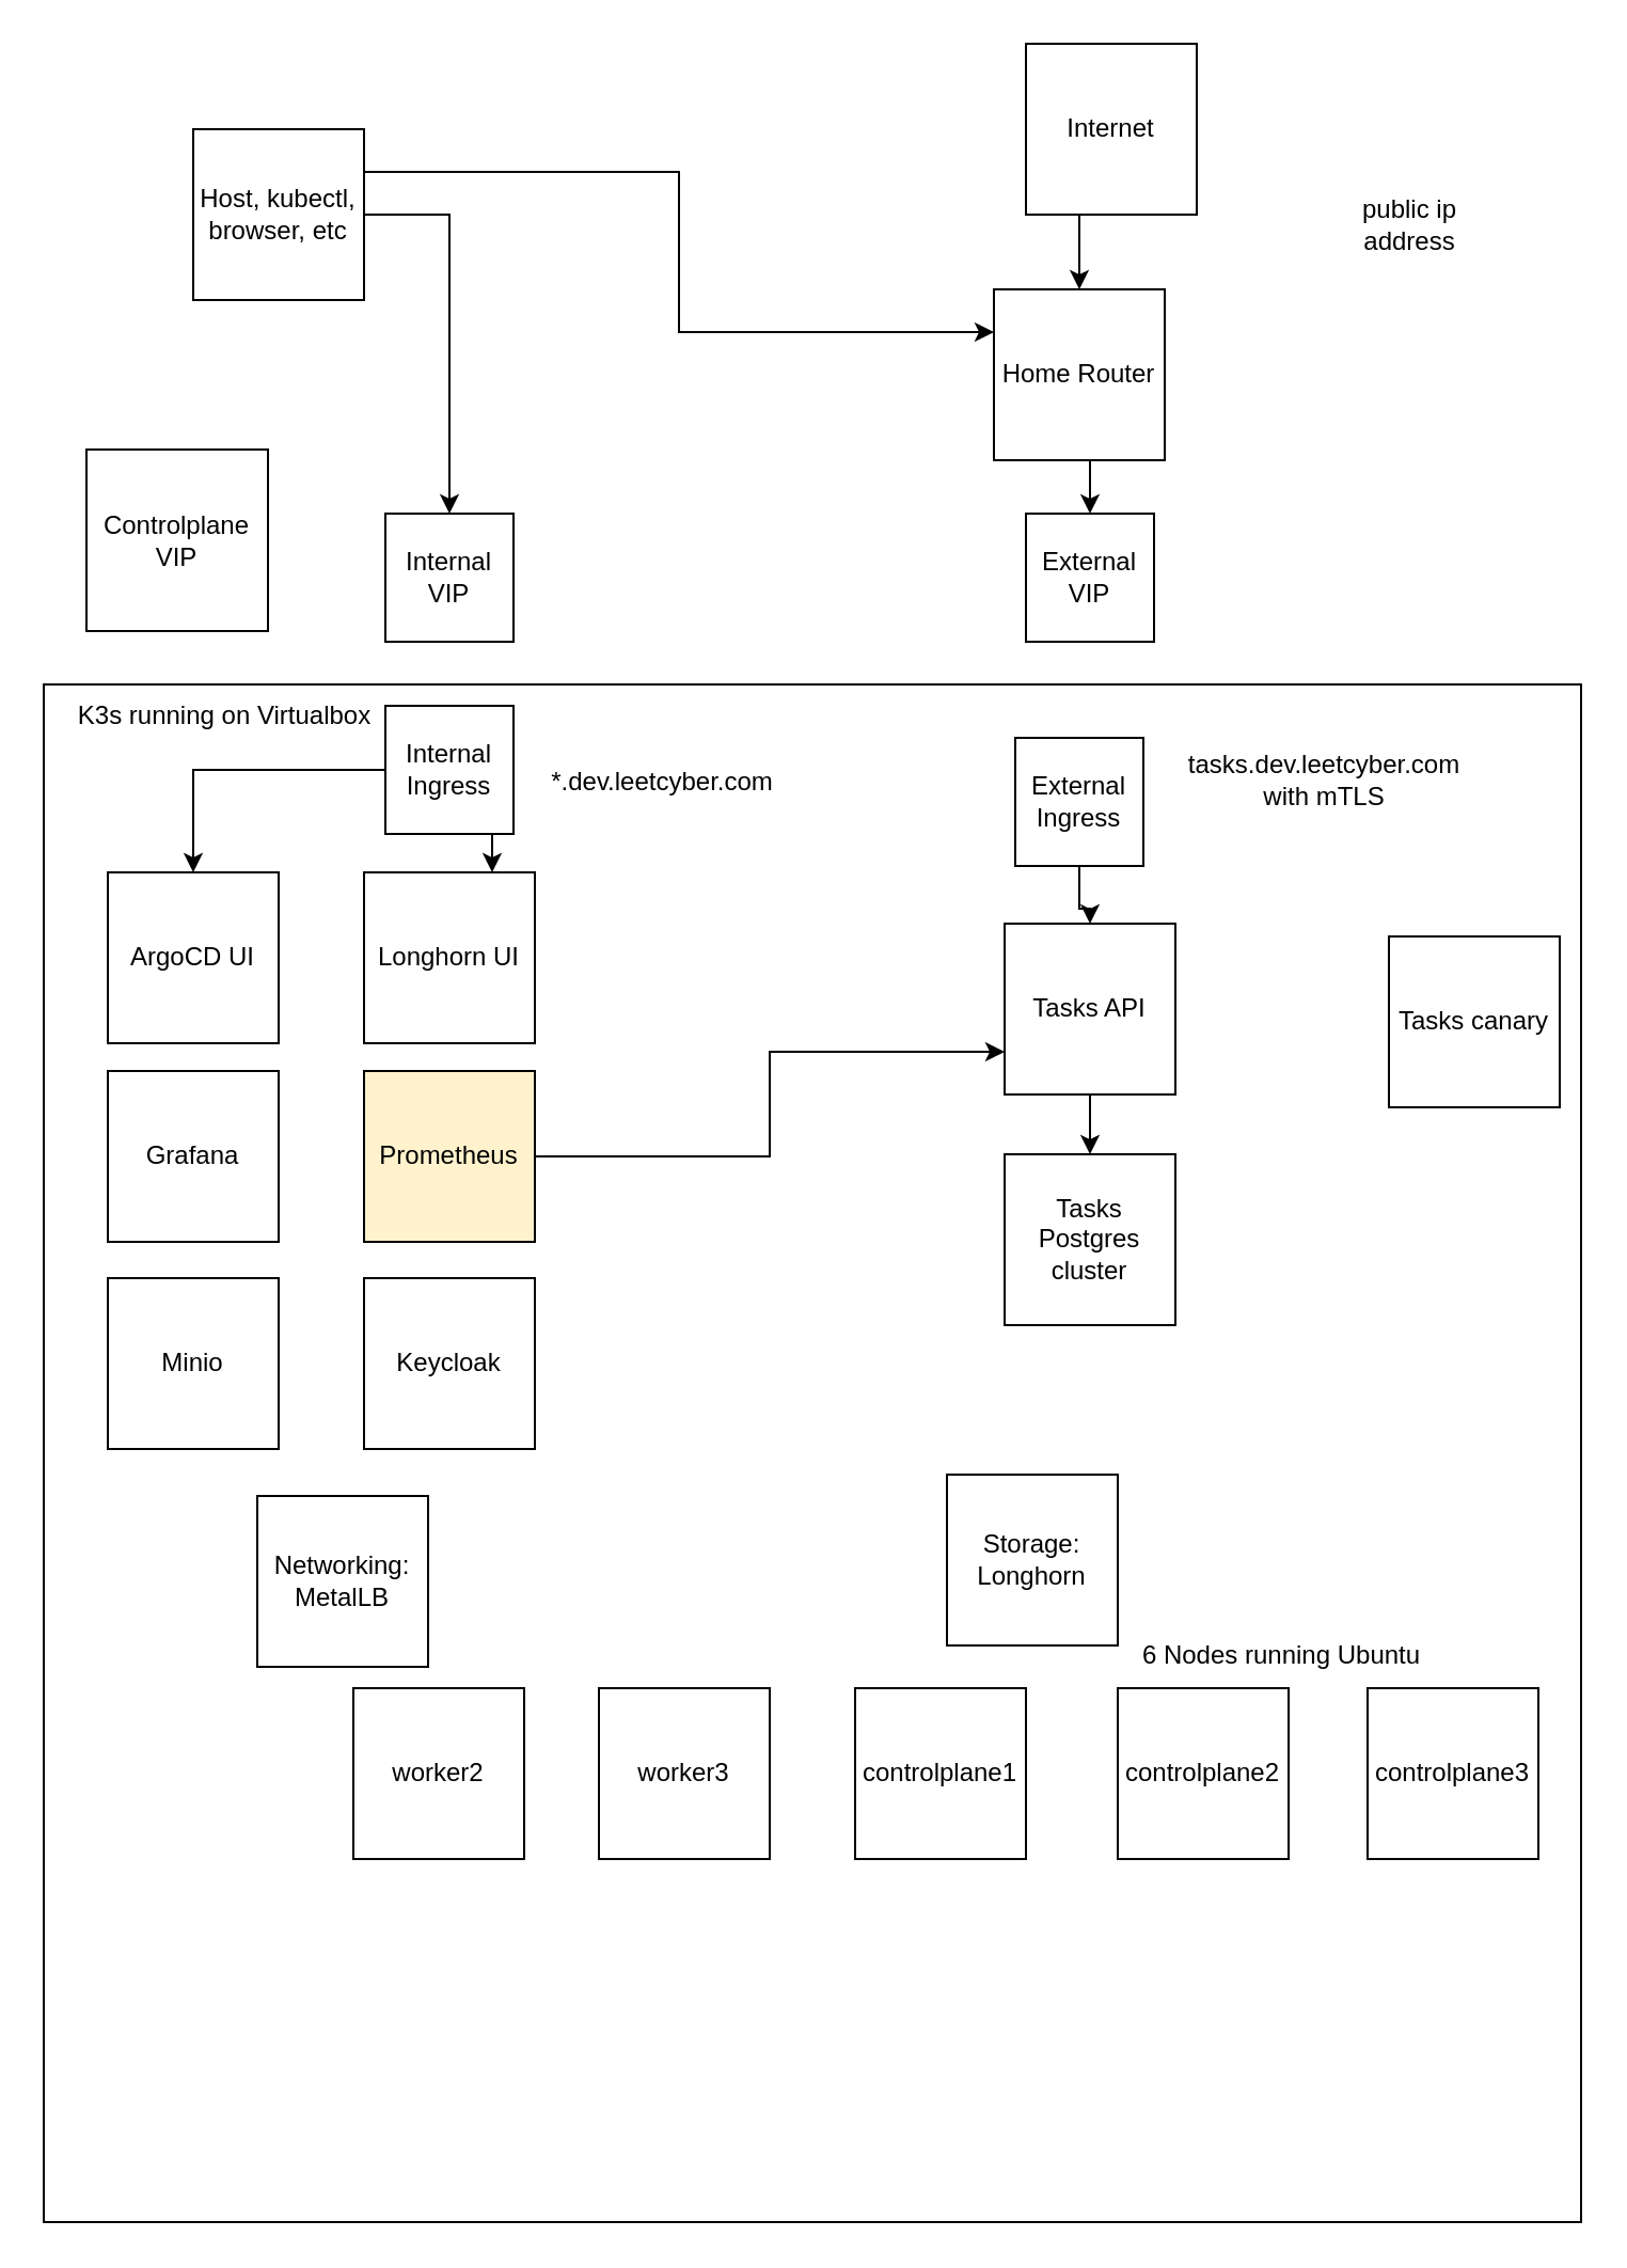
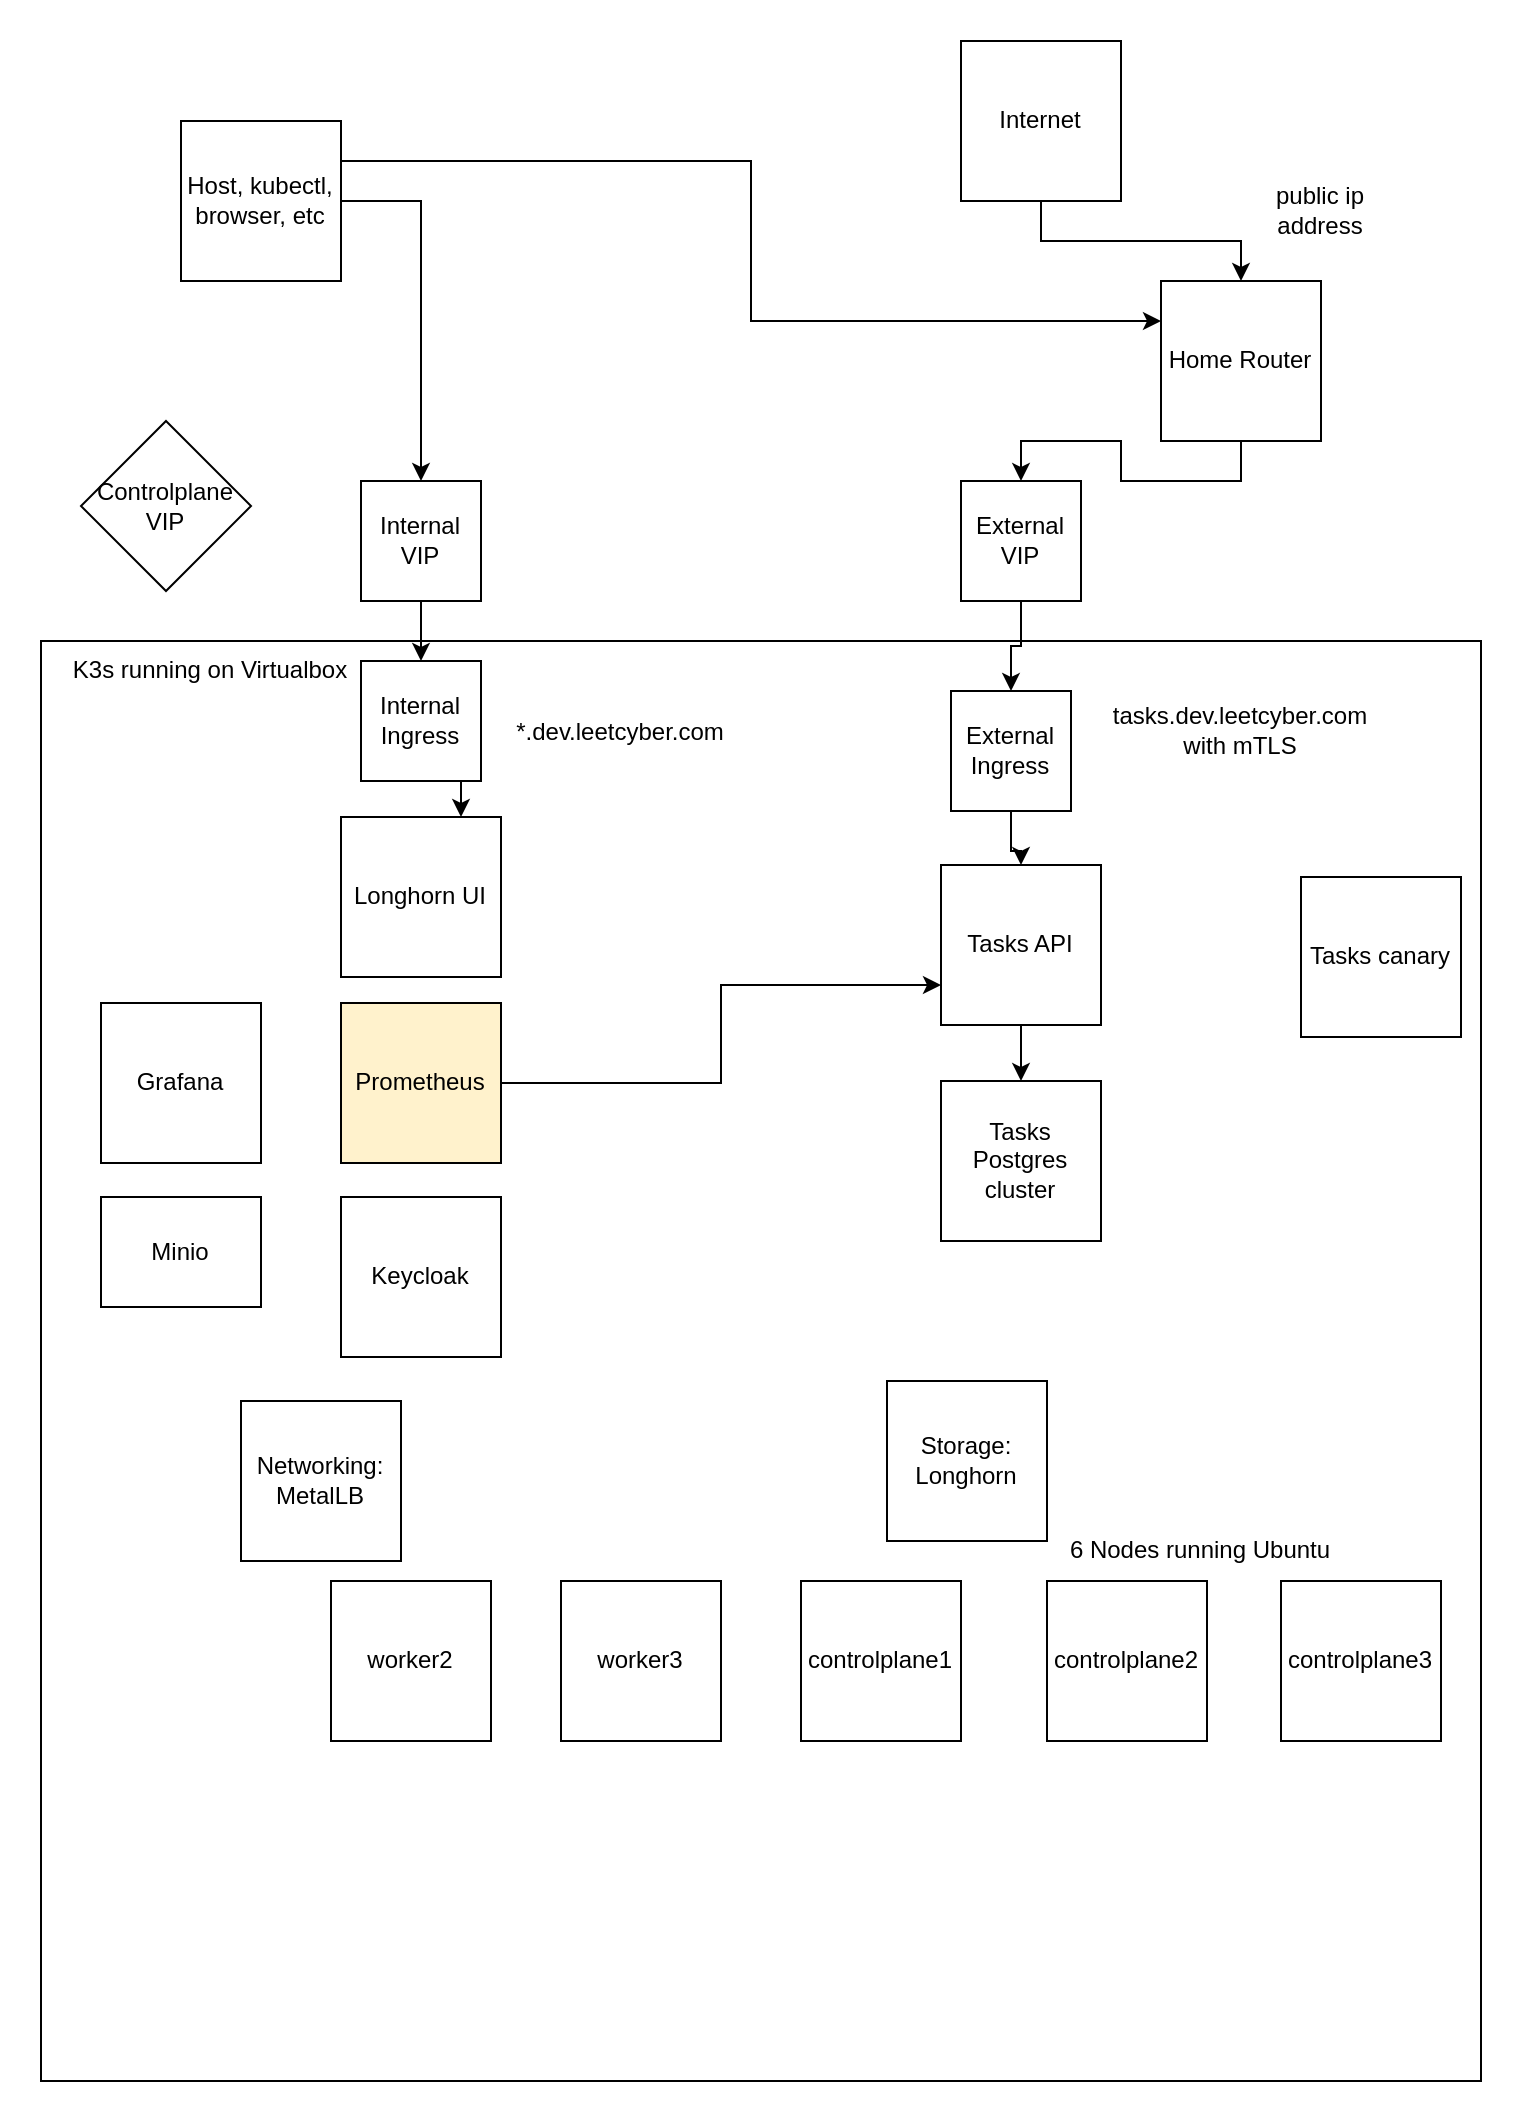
- <mxCell id="4" value="Home Router" style="whiteSpace=wrap;html=1;aspect=fixed;" parent="1" vertex="1"><mxGeometry x="465" y="135" width="80" height="80" as="geometry" /></mxCell>
+ <mxCell id="4" value="Home Router" style="whiteSpace=wrap;html=1;aspect=fixed;" parent="1" vertex="1"><mxGeometry x="580" y="140" width="80" height="80" as="geometry" /></mxCell>
- <mxCell id="42" value="Controlplane VIP" style="whiteSpace=wrap;html=1;aspect=fixed;" vertex="1" parent="1"><mxGeometry x="40" y="210" width="85" height="85" as="geometry" /></mxCell>
+ <mxCell id="42" value="Controlplane VIP" style="rhombus;whiteSpace=wrap;html=1;aspect=fixed;" vertex="1" parent="1"><mxGeometry x="40" y="210" width="85" height="85" as="geometry" /></mxCell>
+ <mxCell id="10" style="edgeStyle=orthogonalEdgeStyle;rounded=0;orthogonalLoop=1;jettySize=auto;html=1;" parent="1" source="11" target="14" edge="1"><mxGeometry relative="1" as="geometry" /></mxCell>
+ <mxCell id="15" style="edgeStyle=orthogonalEdgeStyle;rounded=0;orthogonalLoop=1;jettySize=auto;html=1;exitX=0.5;exitY=1;exitDx=0;exitDy=0;" parent="1" source="16" target="18" edge="1"><mxGeometry relative="1" as="geometry" /></mxCell>
- <mxCell id="13" style="edgeStyle=orthogonalEdgeStyle;rounded=0;orthogonalLoop=1;jettySize=auto;html=1;exitX=0;exitY=0.5;exitDx=0;exitDy=0;entryX=0.5;entryY=0;entryDx=0;entryDy=0;" edge="1" parent="1" source="14" target="19"><mxGeometry relative="1" as="geometry" /></mxCell>
- <mxCell id="19" value="ArgoCD UI" style="whiteSpace=wrap;html=1;aspect=fixed;" parent="1" vertex="1"><mxGeometry x="50" y="408" width="80" height="80" as="geometry" /></mxCell>
- <mxCell id="25" value="Minio" style="whiteSpace=wrap;html=1;aspect=fixed;" parent="1" vertex="1"><mxGeometry x="50" y="598" width="80" height="80" as="geometry" /></mxCell>
+ <mxCell id="25" value="Minio" style="whiteSpace=wrap;html=1;aspect=fixed;" parent="1" vertex="1"><mxGeometry x="50" y="598" width="80" height="55" as="geometry" /></mxCell>
